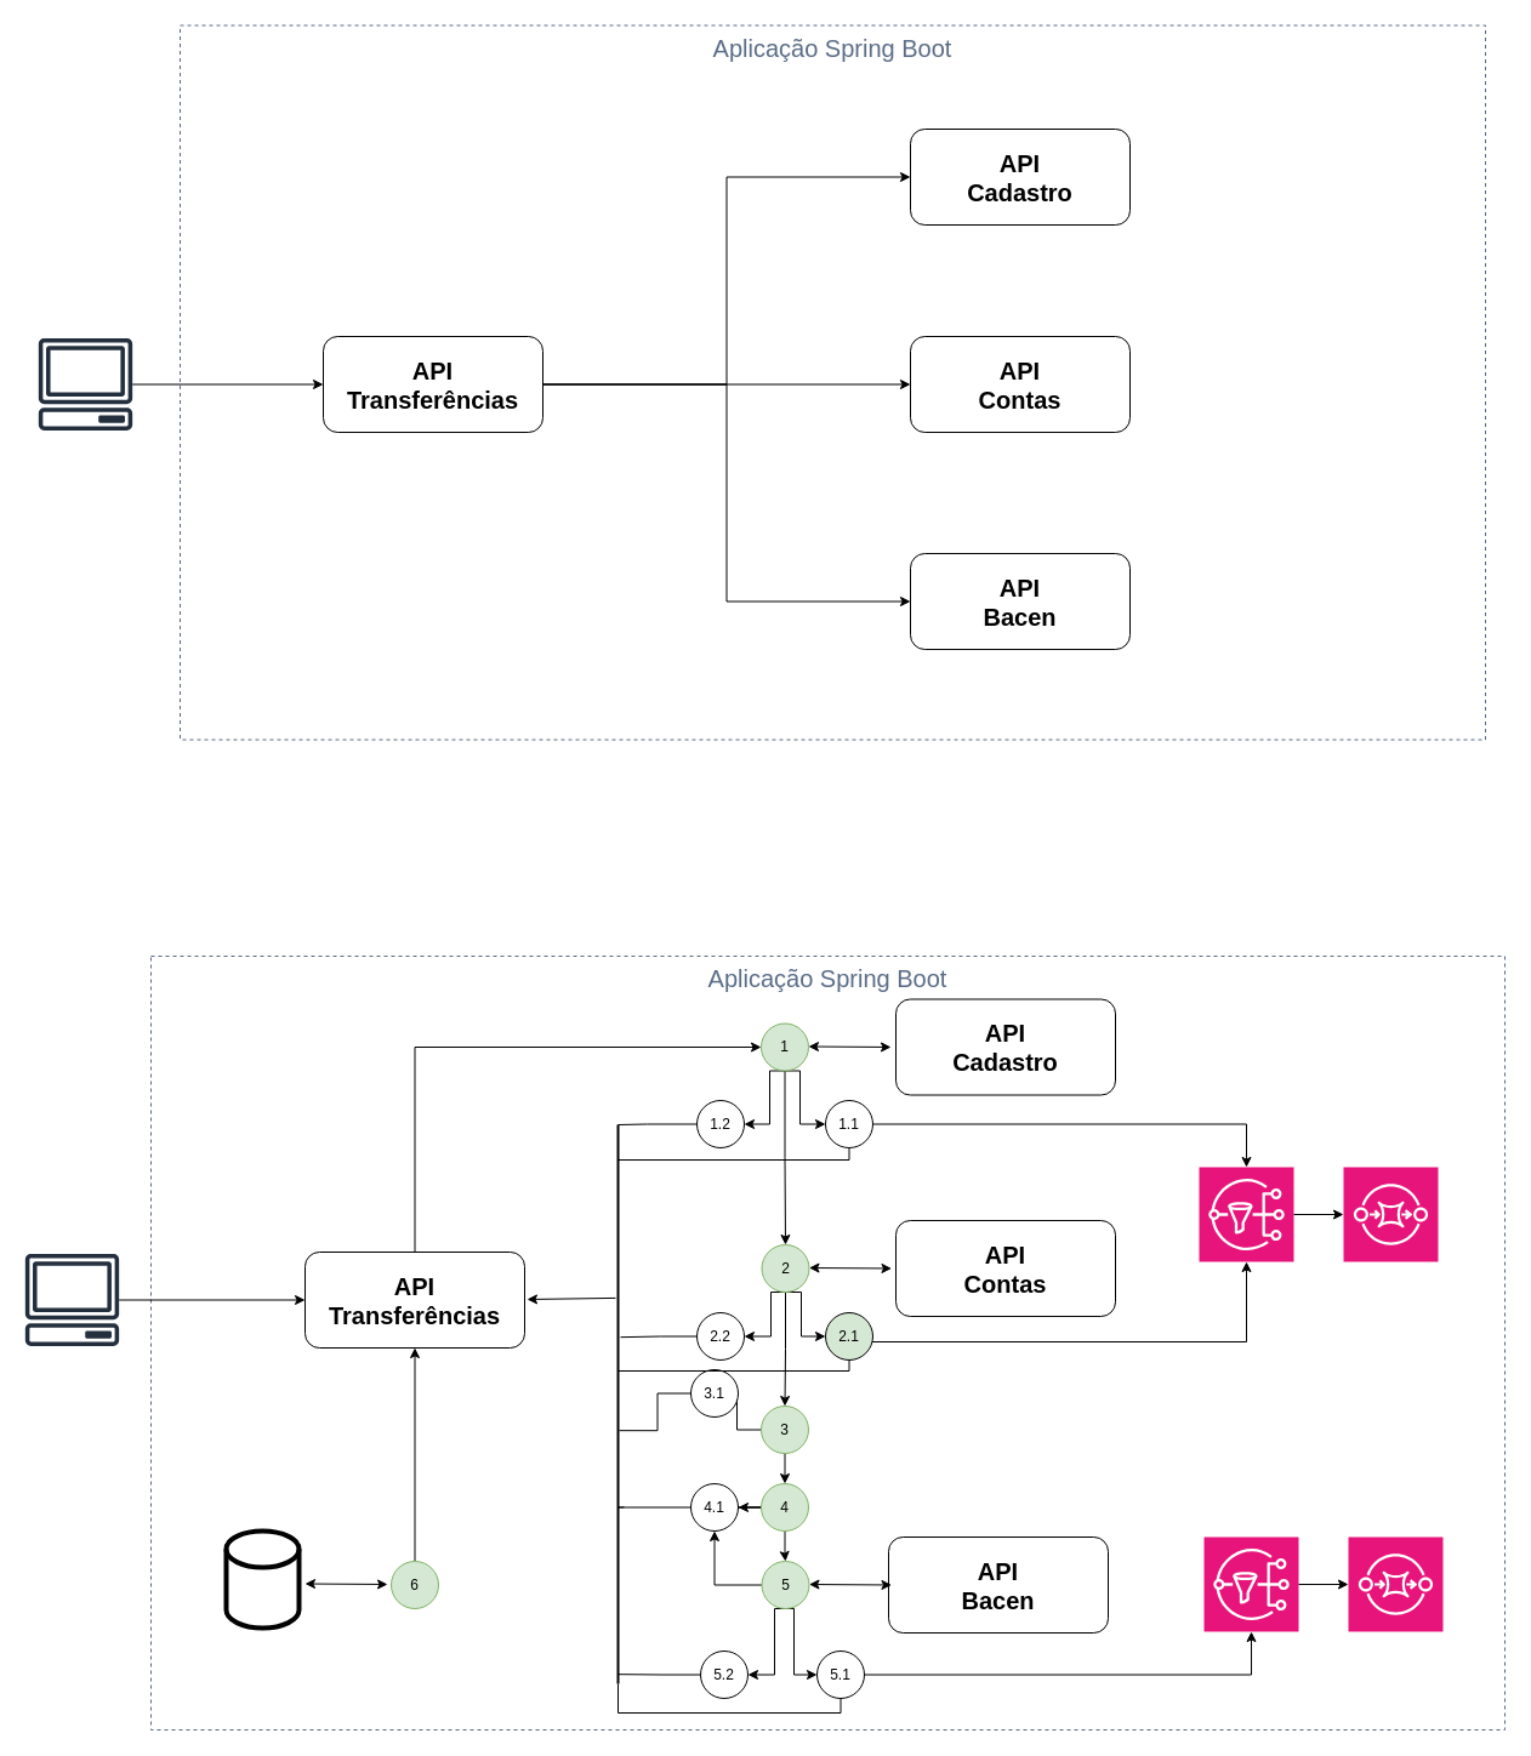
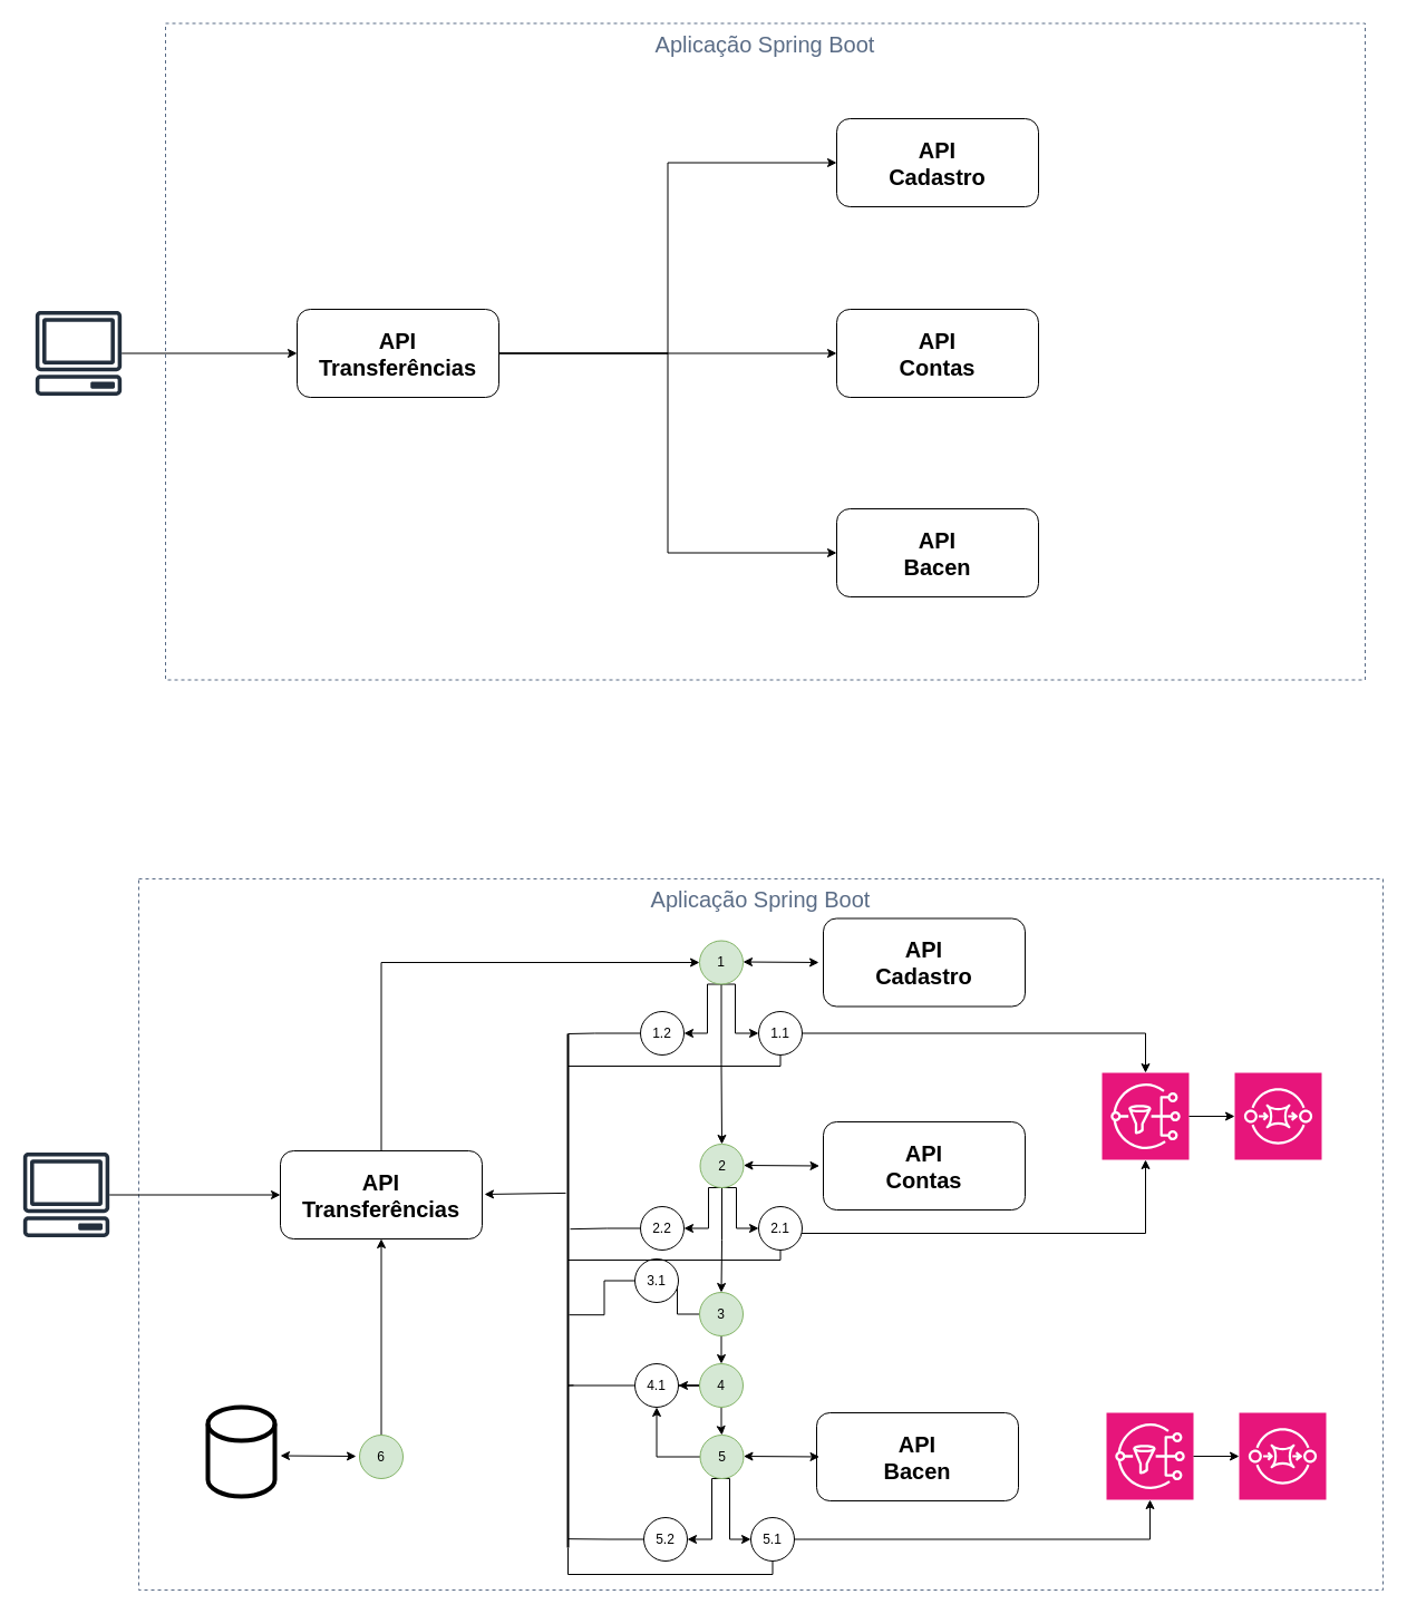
- <mxCell id="34" value="2.1" style="ellipse;whiteSpace=wrap;html=1;aspect=fixed;fillColor=#d5e8d4;" vertex="1" parent="1"><mxGeometry x="680" y="1082" width="39" height="39" as="geometry" /></mxCell>
+ <mxCell id="34" value="2.1" style="ellipse;whiteSpace=wrap;html=1;aspect=fixed;" vertex="1" parent="1"><mxGeometry x="680" y="1082" width="39" height="39" as="geometry" /></mxCell>
